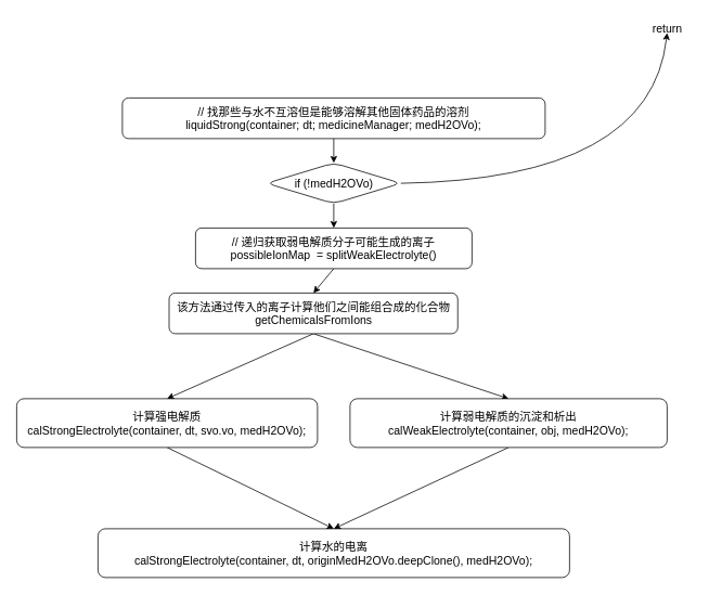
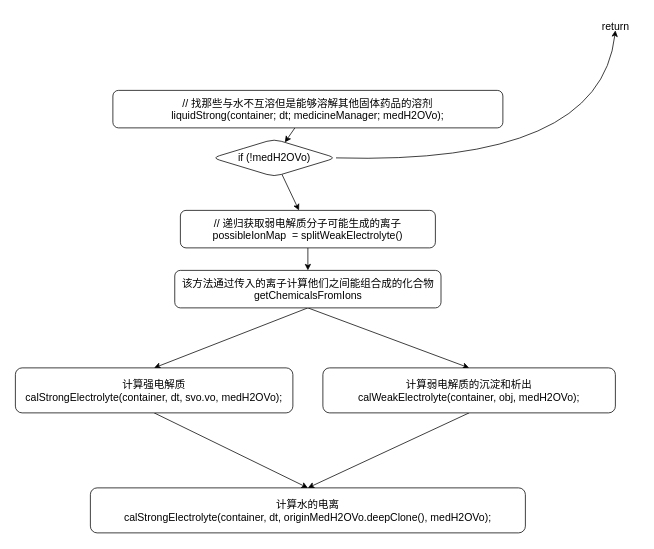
- <mxCell id="5" value="if (!medH2OVo)" style="rhombus;whiteSpace=wrap;rounded=1;fontSize=14;" parent="1" vertex="1"><mxGeometry x="327.5" y="200" width="165" height="50" as="geometry" /></mxCell>
+ <mxCell id="5" value="if (!medH2OVo)" style="rhombus;whiteSpace=wrap;rounded=1;fontSize=14;" parent="1" vertex="1"><mxGeometry x="282.5" y="185" width="165" height="50" as="geometry" /></mxCell>
- <mxCell id="12" value="该方法通过传入的离子计算他们之间能组合成的化合物&#10;getChemicalsFromIons" style="whiteSpace=wrap;rounded=1;labelBorderColor=none;fontSize=14;" vertex="1" parent="1"><mxGeometry x="207.5" y="360" width="355" height="50" as="geometry" /></mxCell>
+ <mxCell id="12" value="该方法通过传入的离子计算他们之间能组合成的化合物&#10;getChemicalsFromIons" style="whiteSpace=wrap;rounded=1;labelBorderColor=none;fontSize=14;" vertex="1" parent="1"><mxGeometry x="232.5" y="360" width="355" height="50" as="geometry" /></mxCell>
